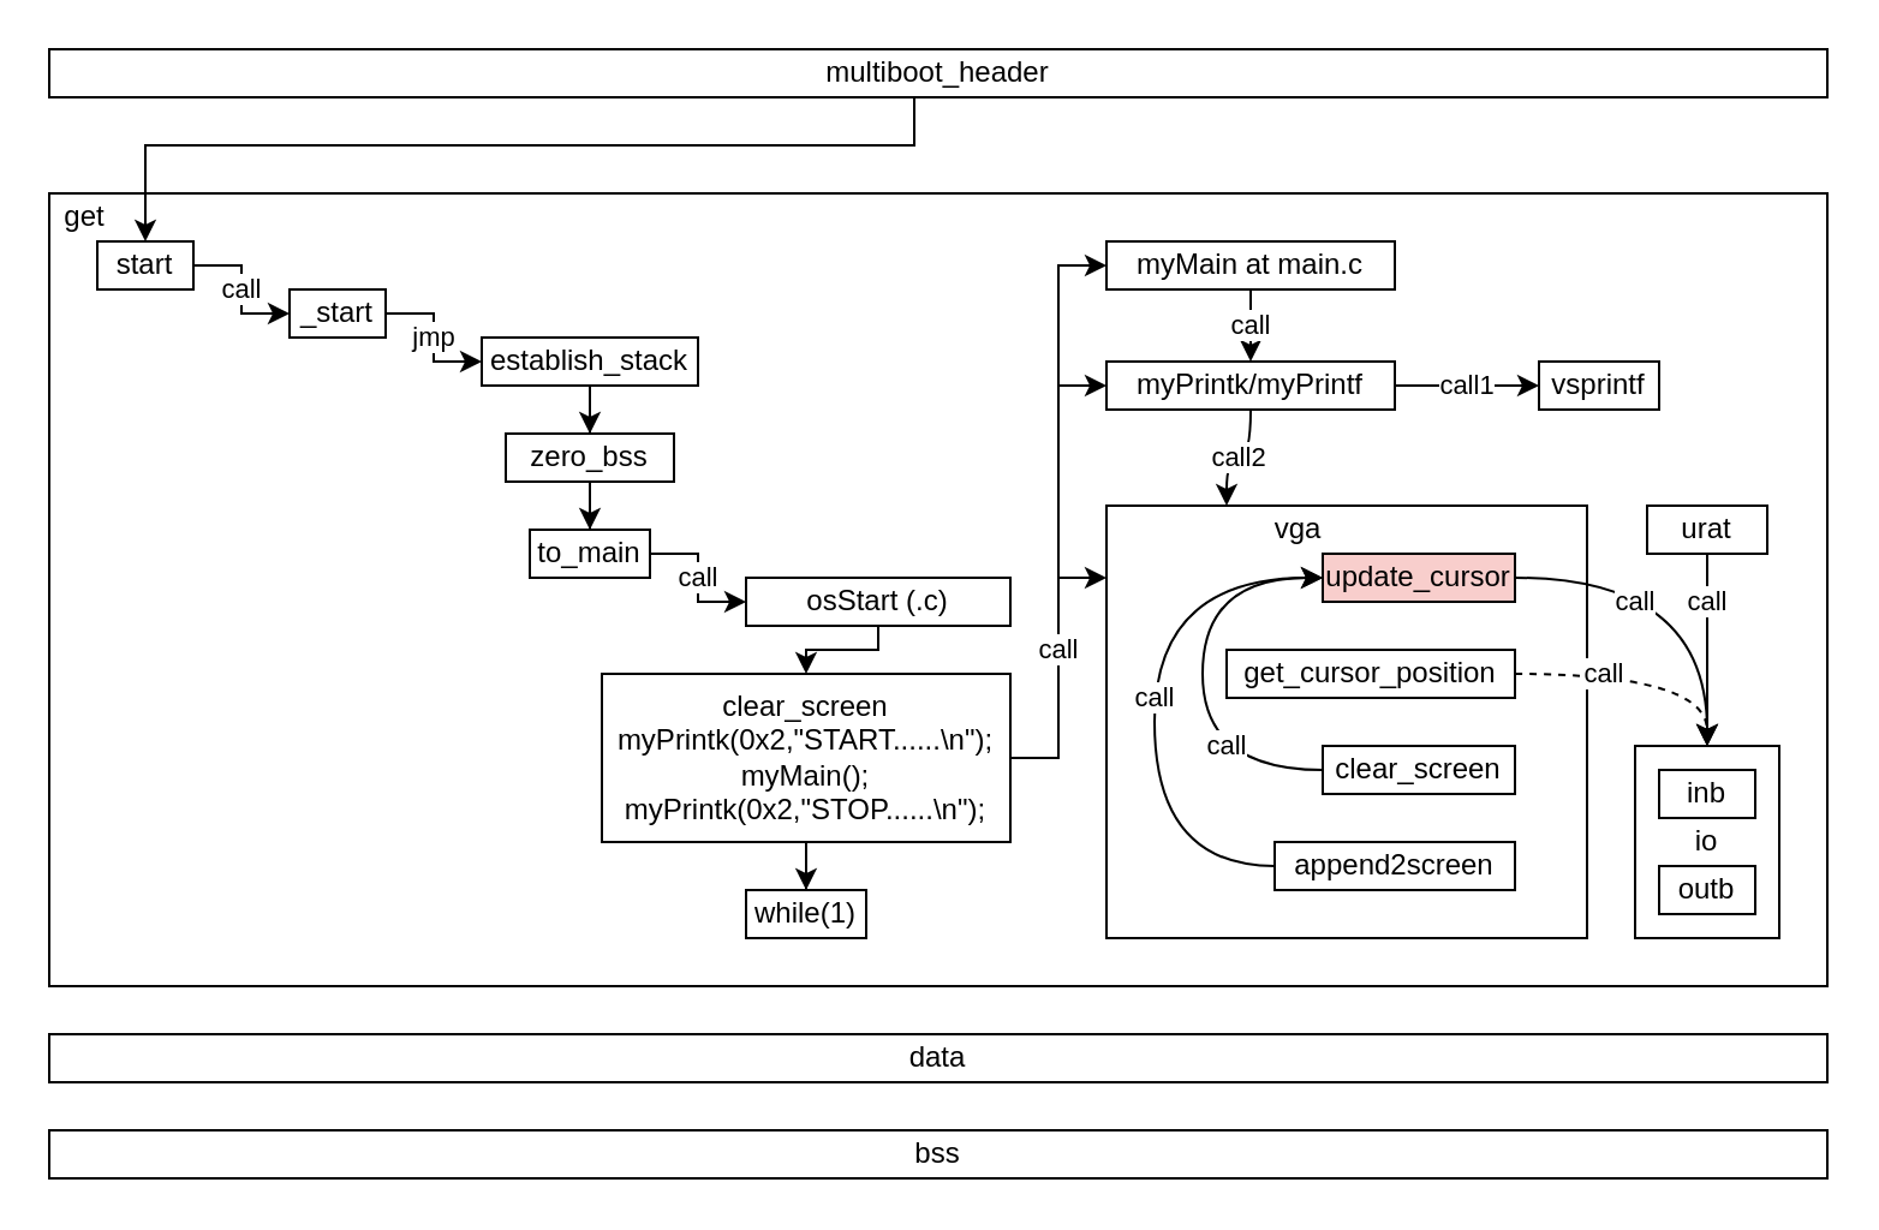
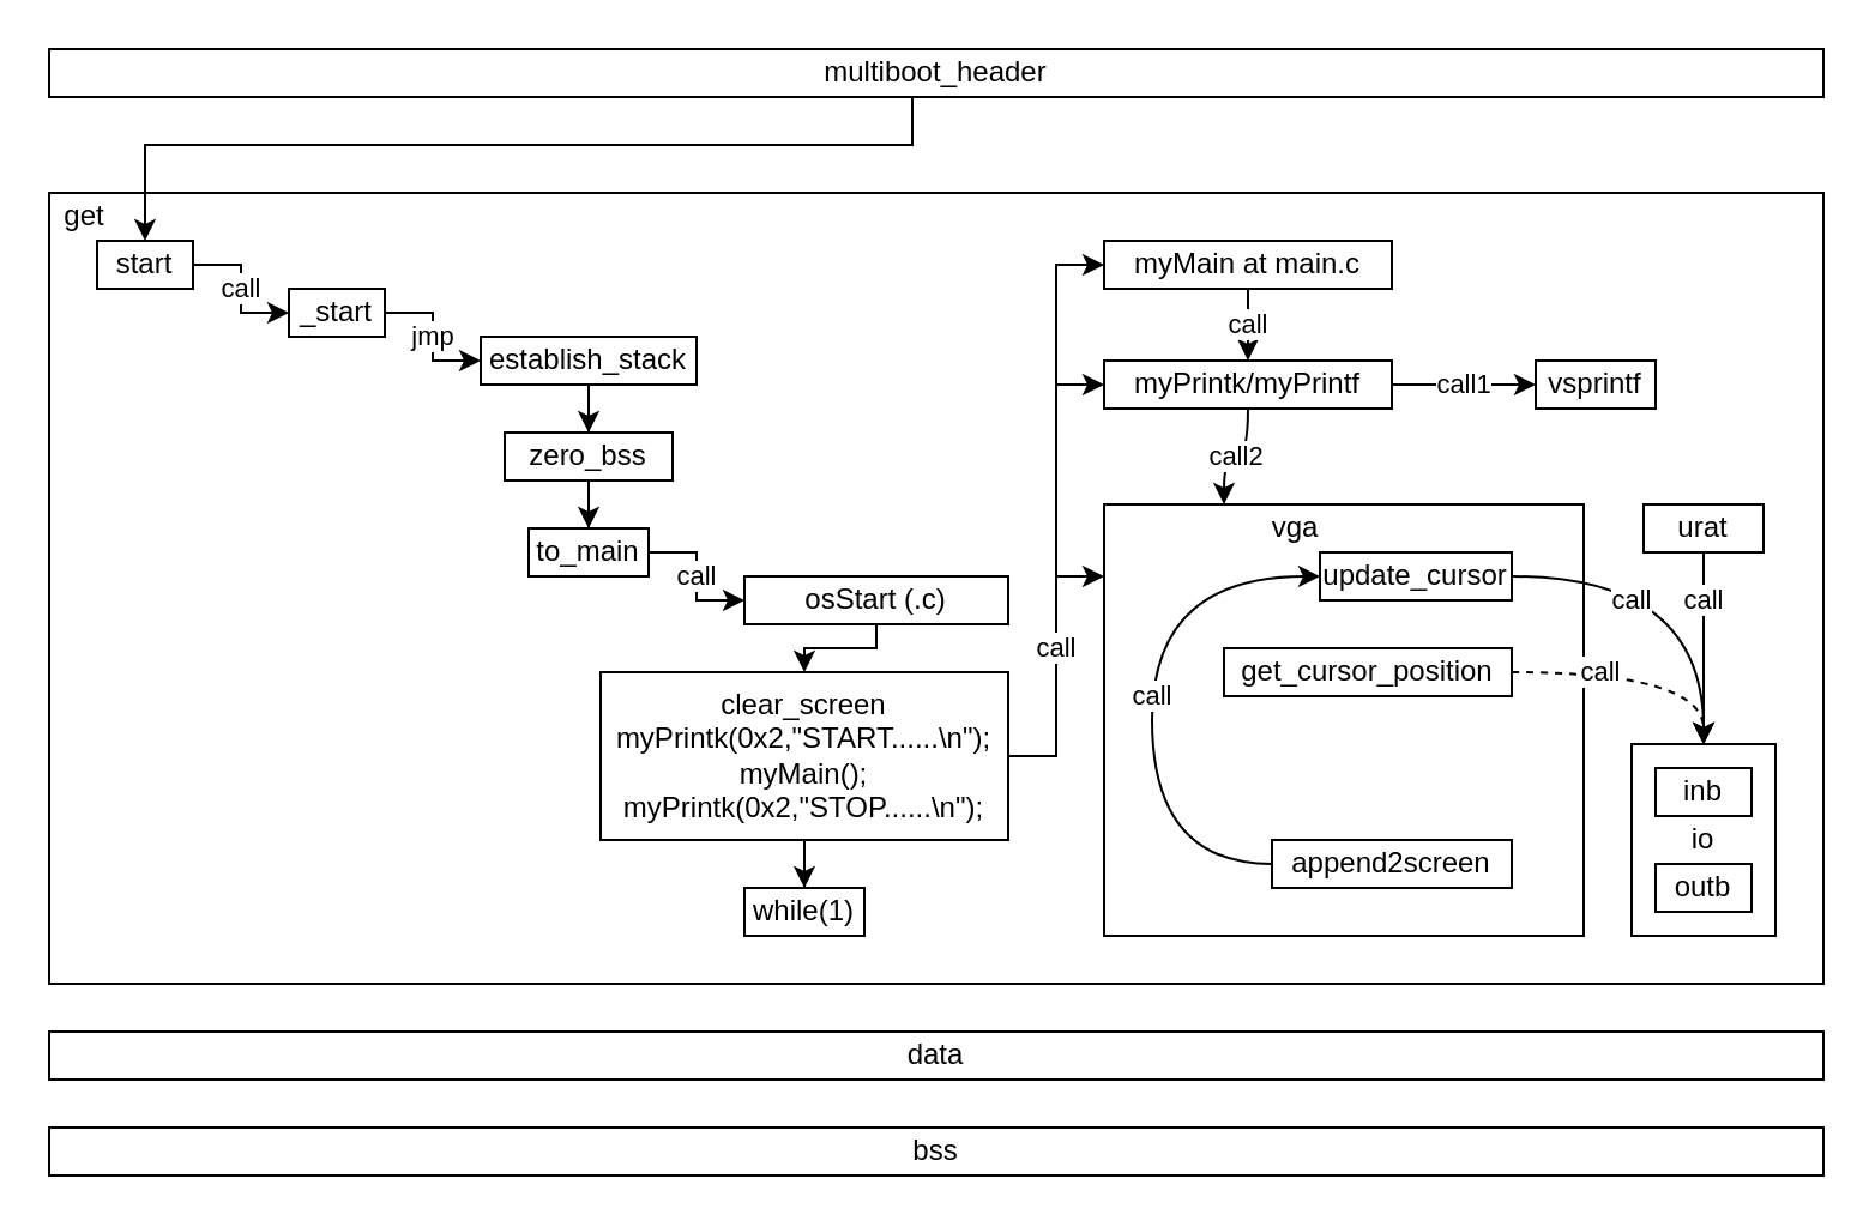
- <mxCell id="37" value="update_cursor" style="rounded=0;whiteSpace=wrap;html=1;fillColor=#f8cecc;" vertex="1" parent="1"><mxGeometry x="550" y="230" width="80" height="20" as="geometry" /></mxCell>
+ <mxCell id="37" value="update_cursor" style="rounded=0;whiteSpace=wrap;html=1;" vertex="1" parent="1"><mxGeometry x="550" y="230" width="80" height="20" as="geometry" /></mxCell>
- <mxCell id="42" value="call" style="edgeStyle=orthogonalEdgeStyle;curved=1;rounded=0;orthogonalLoop=1;jettySize=auto;html=1;exitX=0;exitY=0.5;exitDx=0;exitDy=0;entryX=0;entryY=0.5;entryDx=0;entryDy=0;" edge="1" parent="1" source="43" target="37"><mxGeometry x="-0.555" y="-10" relative="1" as="geometry"><Array as="points"><mxPoint x="500" y="320" /><mxPoint x="500" y="240" /></Array><mxPoint as="offset" /></mxGeometry></mxCell>
- <mxCell id="43" value="clear_screen" style="rounded=0;whiteSpace=wrap;html=1;" vertex="1" parent="1"><mxGeometry x="550" y="310" width="80" height="20" as="geometry" /></mxCell>
